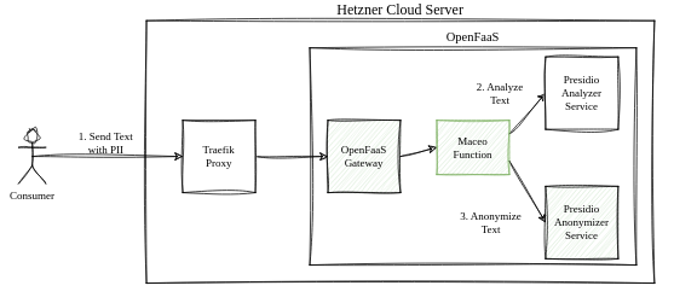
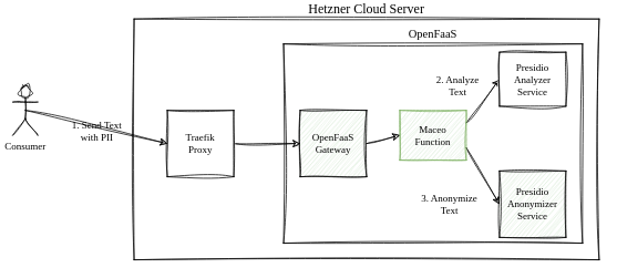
- <mxCell id="9" value="Presidio Analyzer Service" style="whiteSpace=wrap;html=1;aspect=fixed;sketch=1;hachureGap=4;jiggle=2;curveFitting=1;fontFamily=Architects Daughter;fontSource=https%3A%2F%2Ffonts.googleapis.com%2Fcss%3Ffamily%3DArchitects%2BDaughter;" parent="1" vertex="1"><mxGeometry x="601" y="60" width="80" height="80" as="geometry" /></mxCell>
+ <mxCell id="9" value="Presidio Analyzer Service" style="whiteSpace=wrap;html=1;aspect=fixed;sketch=1;hachureGap=4;jiggle=2;curveFitting=1;fontFamily=Architects Daughter;fontSource=https%3A%2F%2Ffonts.googleapis.com%2Fcss%3Ffamily%3DArchitects%2BDaughter;" parent="1" vertex="1"><mxGeometry x="601" y="60" width="80" height="65" as="geometry" /></mxCell>
- <mxCell id="14" value="Consumer" style="shape=umlActor;verticalLabelPosition=bottom;verticalAlign=top;html=1;outlineConnect=0;sketch=1;hachureGap=4;jiggle=2;curveFitting=1;fontFamily=Architects Daughter;fontSource=https%3A%2F%2Ffonts.googleapis.com%2Fcss%3Ffamily%3DArchitects%2BDaughter;" parent="1" vertex="1"><mxGeometry x="20" y="140" width="30" height="60" as="geometry" /></mxCell>
+ <mxCell id="14" value="Consumer" style="shape=umlActor;verticalLabelPosition=bottom;verticalAlign=top;html=1;outlineConnect=0;sketch=1;hachureGap=4;jiggle=2;curveFitting=1;fontFamily=Architects Daughter;fontSource=https%3A%2F%2Ffonts.googleapis.com%2Fcss%3Ffamily%3DArchitects%2BDaughter;" parent="1" vertex="1"><mxGeometry x="15" y="100" width="30" height="60" as="geometry" /></mxCell>
